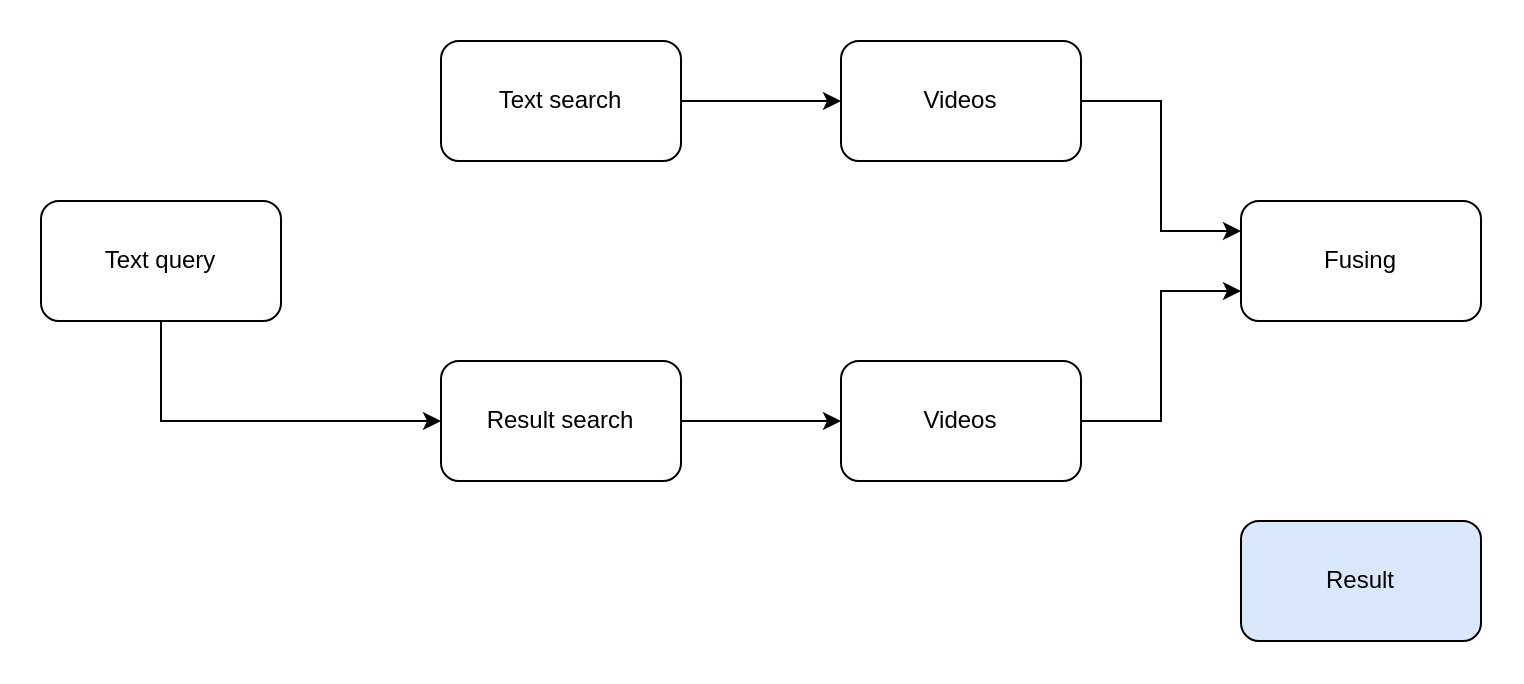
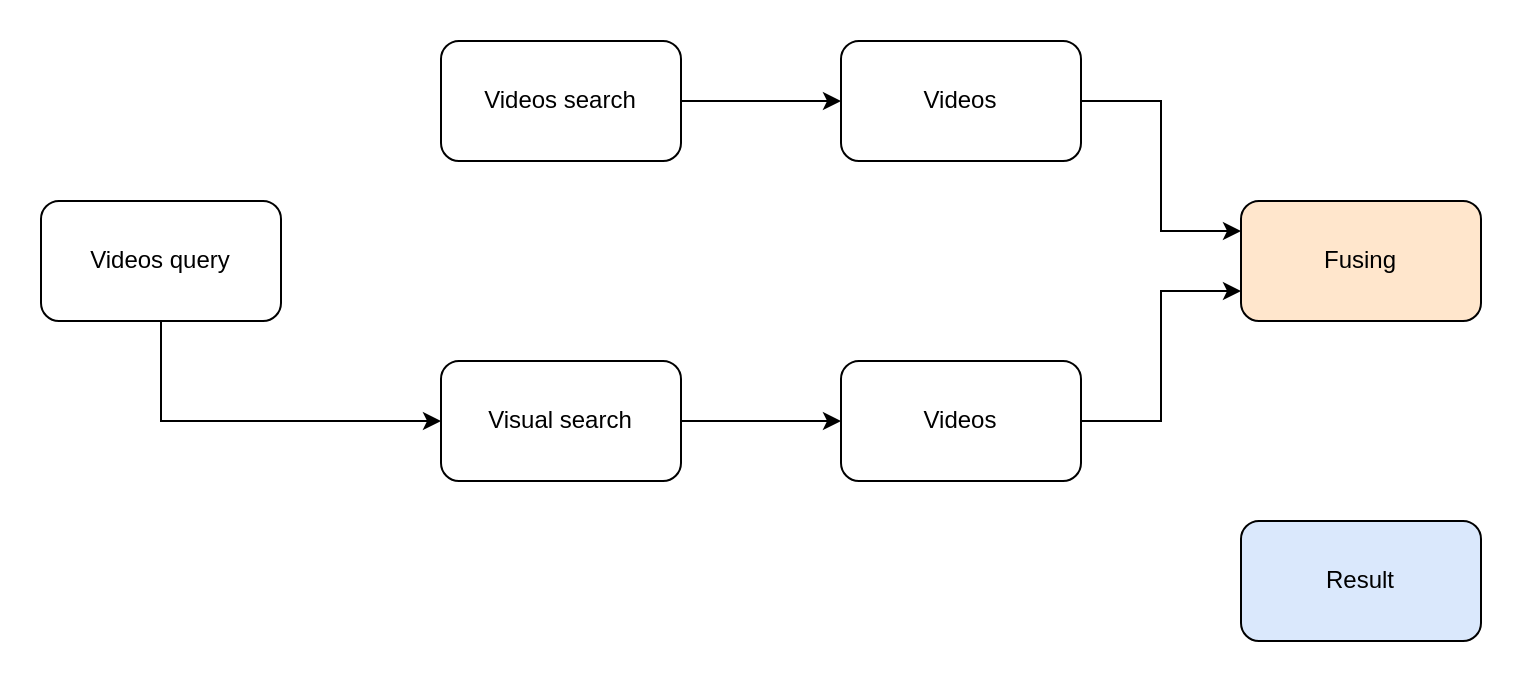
- <mxCell id="3" value="Text search" style="rounded=1;whiteSpace=wrap;html=1;" vertex="1" parent="1"><mxGeometry x="220" y="20" width="120" height="60" as="geometry" /></mxCell>
+ <mxCell id="3" value="Videos search" style="rounded=1;whiteSpace=wrap;html=1;" vertex="1" parent="1"><mxGeometry x="220" y="20" width="120" height="60" as="geometry" /></mxCell>
- <mxCell id="5" value="Text query" style="rounded=1;whiteSpace=wrap;html=1;" vertex="1" parent="1"><mxGeometry x="20" y="100" width="120" height="60" as="geometry" /></mxCell>
+ <mxCell id="5" value="Videos query" style="rounded=1;whiteSpace=wrap;html=1;" vertex="1" parent="1"><mxGeometry x="20" y="100" width="120" height="60" as="geometry" /></mxCell>
- <mxCell id="12" value="Fusing" style="rounded=1;whiteSpace=wrap;html=1;" vertex="1" parent="1"><mxGeometry x="620" y="100" width="120" height="60" as="geometry" /></mxCell>
+ <mxCell id="12" value="Fusing" style="rounded=1;whiteSpace=wrap;html=1;fillColor=#ffe6cc;" vertex="1" parent="1"><mxGeometry x="620" y="100" width="120" height="60" as="geometry" /></mxCell>
- <mxCell id="7" value="Result search" style="rounded=1;whiteSpace=wrap;html=1;" vertex="1" parent="1"><mxGeometry x="220" y="180" width="120" height="60" as="geometry" /></mxCell>
+ <mxCell id="7" value="Visual search" style="rounded=1;whiteSpace=wrap;html=1;" vertex="1" parent="1"><mxGeometry x="220" y="180" width="120" height="60" as="geometry" /></mxCell>
